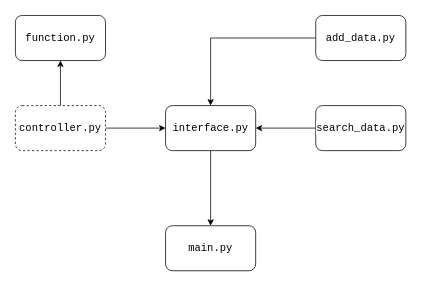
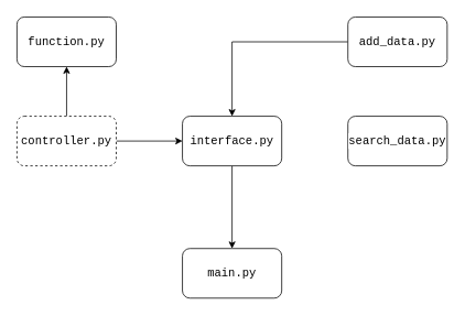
- <mxCell id="10" value="" style="edgeStyle=orthogonalEdgeStyle;rounded=0;orthogonalLoop=1;jettySize=auto;html=1;" edge="1" parent="1" source="11" target="4"><mxGeometry relative="1" as="geometry" /></mxCell>
